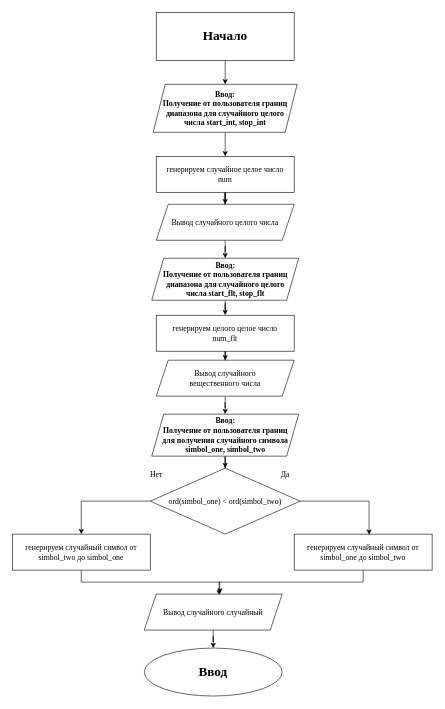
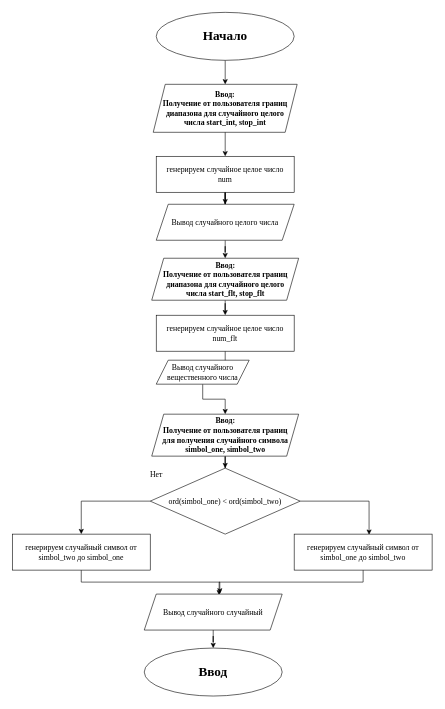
- <mxCell id="3" value="&lt;font face=&quot;Times New Roman&quot; style=&quot;font-size: 22px&quot;&gt;&lt;b&gt;Начало&lt;/b&gt;&lt;/font&gt;" style="whiteSpace=wrap;html=1;rounded=0;" vertex="1" parent="1"><mxGeometry x="260" y="20" width="230" height="80" as="geometry" /></mxCell>
+ <mxCell id="3" value="&lt;font face=&quot;Times New Roman&quot; style=&quot;font-size: 22px&quot;&gt;&lt;b&gt;Начало&lt;/b&gt;&lt;/font&gt;" style="ellipse;whiteSpace=wrap;html=1;" vertex="1" parent="1"><mxGeometry x="260" y="20" width="230" height="80" as="geometry" /></mxCell>
- <mxCell id="12" value="&lt;span&gt;генерируем целого целое число&lt;/span&gt;&lt;br&gt;&lt;span&gt;num_flt&lt;/span&gt;" style="rounded=0;whiteSpace=wrap;html=1;fontFamily=Times New Roman;fontSize=13;" vertex="1" parent="1"><mxGeometry x="260" y="525" width="230" height="60" as="geometry" /></mxCell>
+ <mxCell id="12" value="&lt;span&gt;генерируем случайное целое число&lt;/span&gt;&lt;br&gt;&lt;span&gt;num_flt&lt;/span&gt;" style="rounded=0;whiteSpace=wrap;html=1;fontFamily=Times New Roman;fontSize=13;" vertex="1" parent="1"><mxGeometry x="260" y="525" width="230" height="60" as="geometry" /></mxCell>
- <mxCell id="14" value="Вывод случайного &lt;br&gt;вещественного числа" style="shape=parallelogram;perimeter=parallelogramPerimeter;whiteSpace=wrap;html=1;fixedSize=1;fontFamily=Times New Roman;fontSize=13;" vertex="1" parent="1"><mxGeometry x="260" y="600" width="230" height="60" as="geometry" /></mxCell>
+ <mxCell id="14" value="Вывод случайного &lt;br&gt;вещественного числа" style="shape=parallelogram;perimeter=parallelogramPerimeter;whiteSpace=wrap;html=1;fixedSize=1;fontFamily=Times New Roman;fontSize=13;" vertex="1" parent="1"><mxGeometry x="260" y="600" width="155" height="40" as="geometry" /></mxCell>
- <mxCell id="20" value="Да" style="text;html=1;align=center;verticalAlign=middle;resizable=0;points=[];autosize=1;fontSize=13;fontFamily=Times New Roman;" vertex="1" parent="1"><mxGeometry x="460" y="780" width="30" height="20" as="geometry" /></mxCell>
